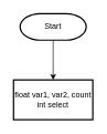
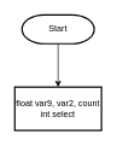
- <mxCell id="4" value="&lt;div&gt;float var1, var2, count&lt;/div&gt;&lt;div&gt;int select&lt;br&gt;&lt;/div&gt;" style="whiteSpace=wrap;html=1;strokeWidth=2;" vertex="1" parent="1"><mxGeometry x="20" y="120" width="120" height="60" as="geometry" /></mxCell>
+ <mxCell id="4" value="&lt;div&gt;float var9, var2, count&lt;/div&gt;&lt;div&gt;int select&lt;br&gt;&lt;/div&gt;" style="whiteSpace=wrap;html=1;strokeWidth=2;" vertex="1" parent="1"><mxGeometry x="20" y="120" width="120" height="60" as="geometry" /></mxCell>
